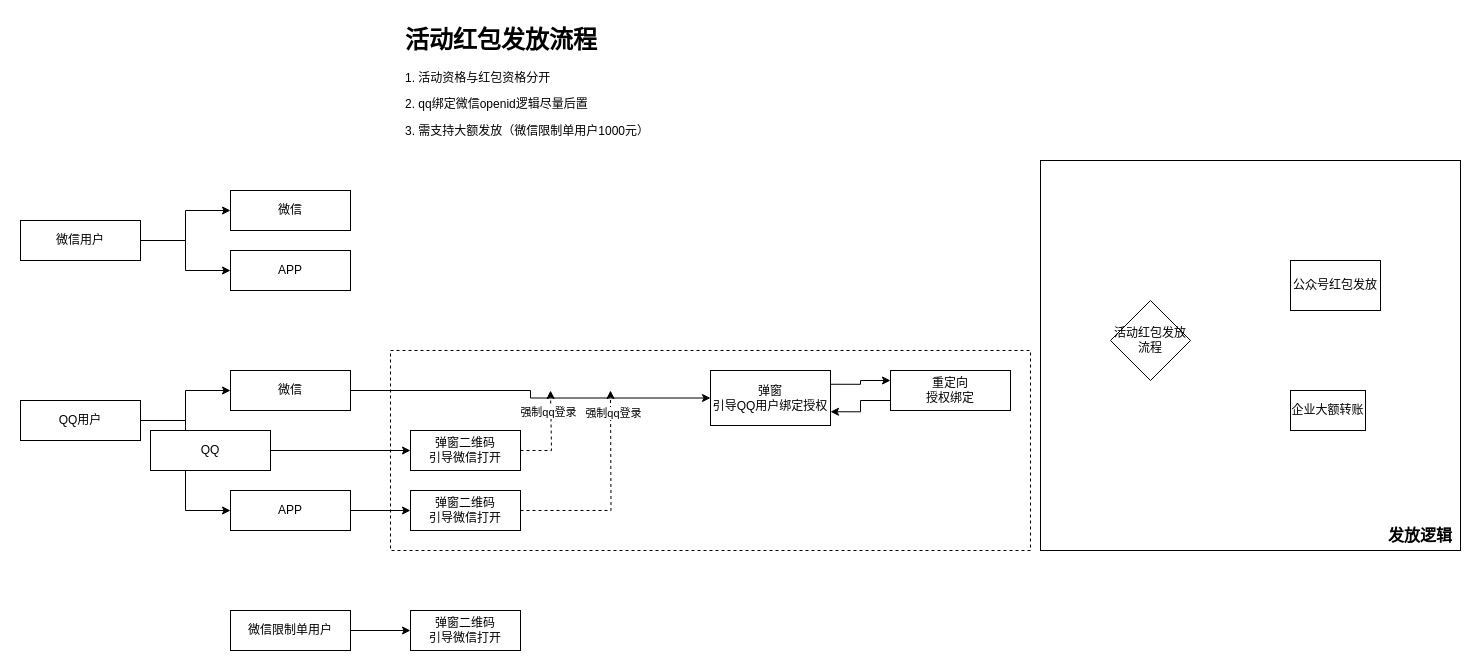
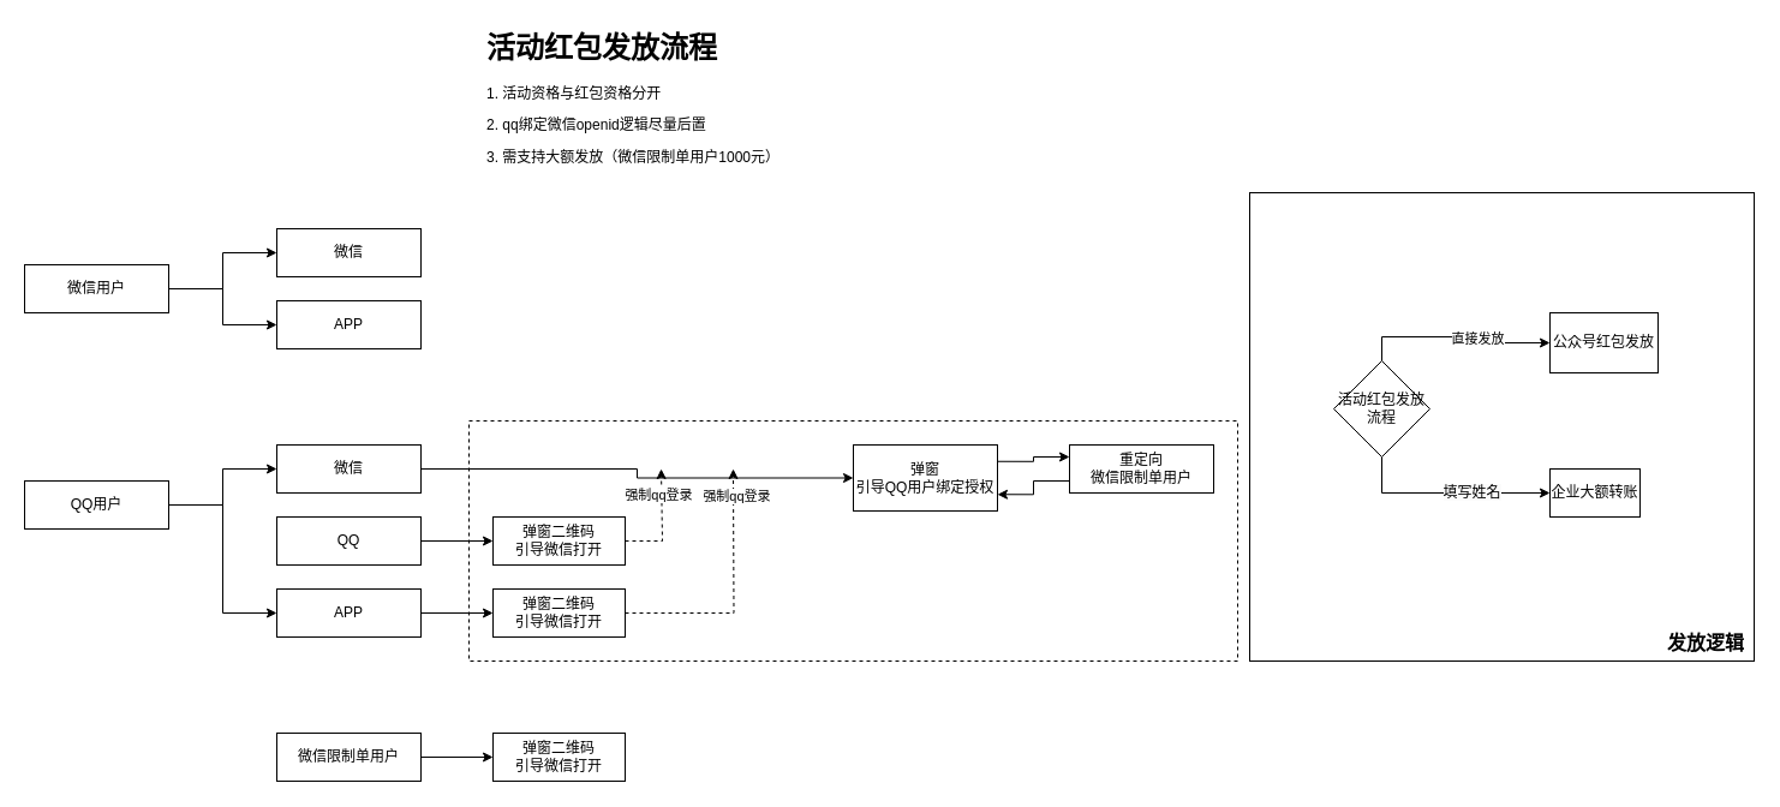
+ <mxCell id="34" style="edgeStyle=orthogonalEdgeStyle;rounded=0;orthogonalLoop=1;jettySize=auto;html=1;exitX=0.5;exitY=0;exitDx=0;exitDy=0;entryX=0;entryY=0.5;entryDx=0;entryDy=0;" edge="1" parent="1" source="38" target="32"><mxGeometry relative="1" as="geometry" /></mxCell>
+ <mxCell id="35" value="直接发放" style="edgeLabel;html=1;align=center;verticalAlign=middle;resizable=0;points=[];" vertex="1" connectable="0" parent="34"><mxGeometry x="0.197" y="-1" relative="1" as="geometry"><mxPoint as="offset" /></mxGeometry></mxCell>
- <mxCell id="22" value="重定向&lt;br&gt;授权绑定" style="rounded=0;whiteSpace=wrap;html=1;" vertex="1" parent="1"><mxGeometry x="890" y="370" width="120" height="40" as="geometry" /></mxCell>
+ <mxCell id="22" value="重定向&lt;br&gt;微信限制单用户" style="rounded=0;whiteSpace=wrap;html=1;" vertex="1" parent="1"><mxGeometry x="890" y="370" width="120" height="40" as="geometry" /></mxCell>
+ <mxCell id="36" style="edgeStyle=orthogonalEdgeStyle;rounded=0;orthogonalLoop=1;jettySize=auto;html=1;exitX=0.5;exitY=1;exitDx=0;exitDy=0;entryX=0;entryY=0.5;entryDx=0;entryDy=0;" edge="1" parent="1" source="38" target="33"><mxGeometry relative="1" as="geometry" /></mxCell>
+ <mxCell id="37" value="&lt;span style=&quot;font-size: 12px; background-color: rgb(251, 251, 251);&quot;&gt;填写姓名&lt;/span&gt;" style="edgeLabel;html=1;align=center;verticalAlign=middle;resizable=0;points=[];" vertex="1" connectable="0" parent="36"><mxGeometry x="0.106" y="2" relative="1" as="geometry"><mxPoint x="10" y="1" as="offset" /></mxGeometry></mxCell>
- <mxCell id="19" value="QQ" style="rounded=0;whiteSpace=wrap;html=1;" vertex="1" parent="1"><mxGeometry x="150" y="430" width="120" height="40" as="geometry" /></mxCell>
+ <mxCell id="19" value="QQ" style="rounded=0;whiteSpace=wrap;html=1;" vertex="1" parent="1"><mxGeometry x="230" y="430" width="120" height="40" as="geometry" /></mxCell>
